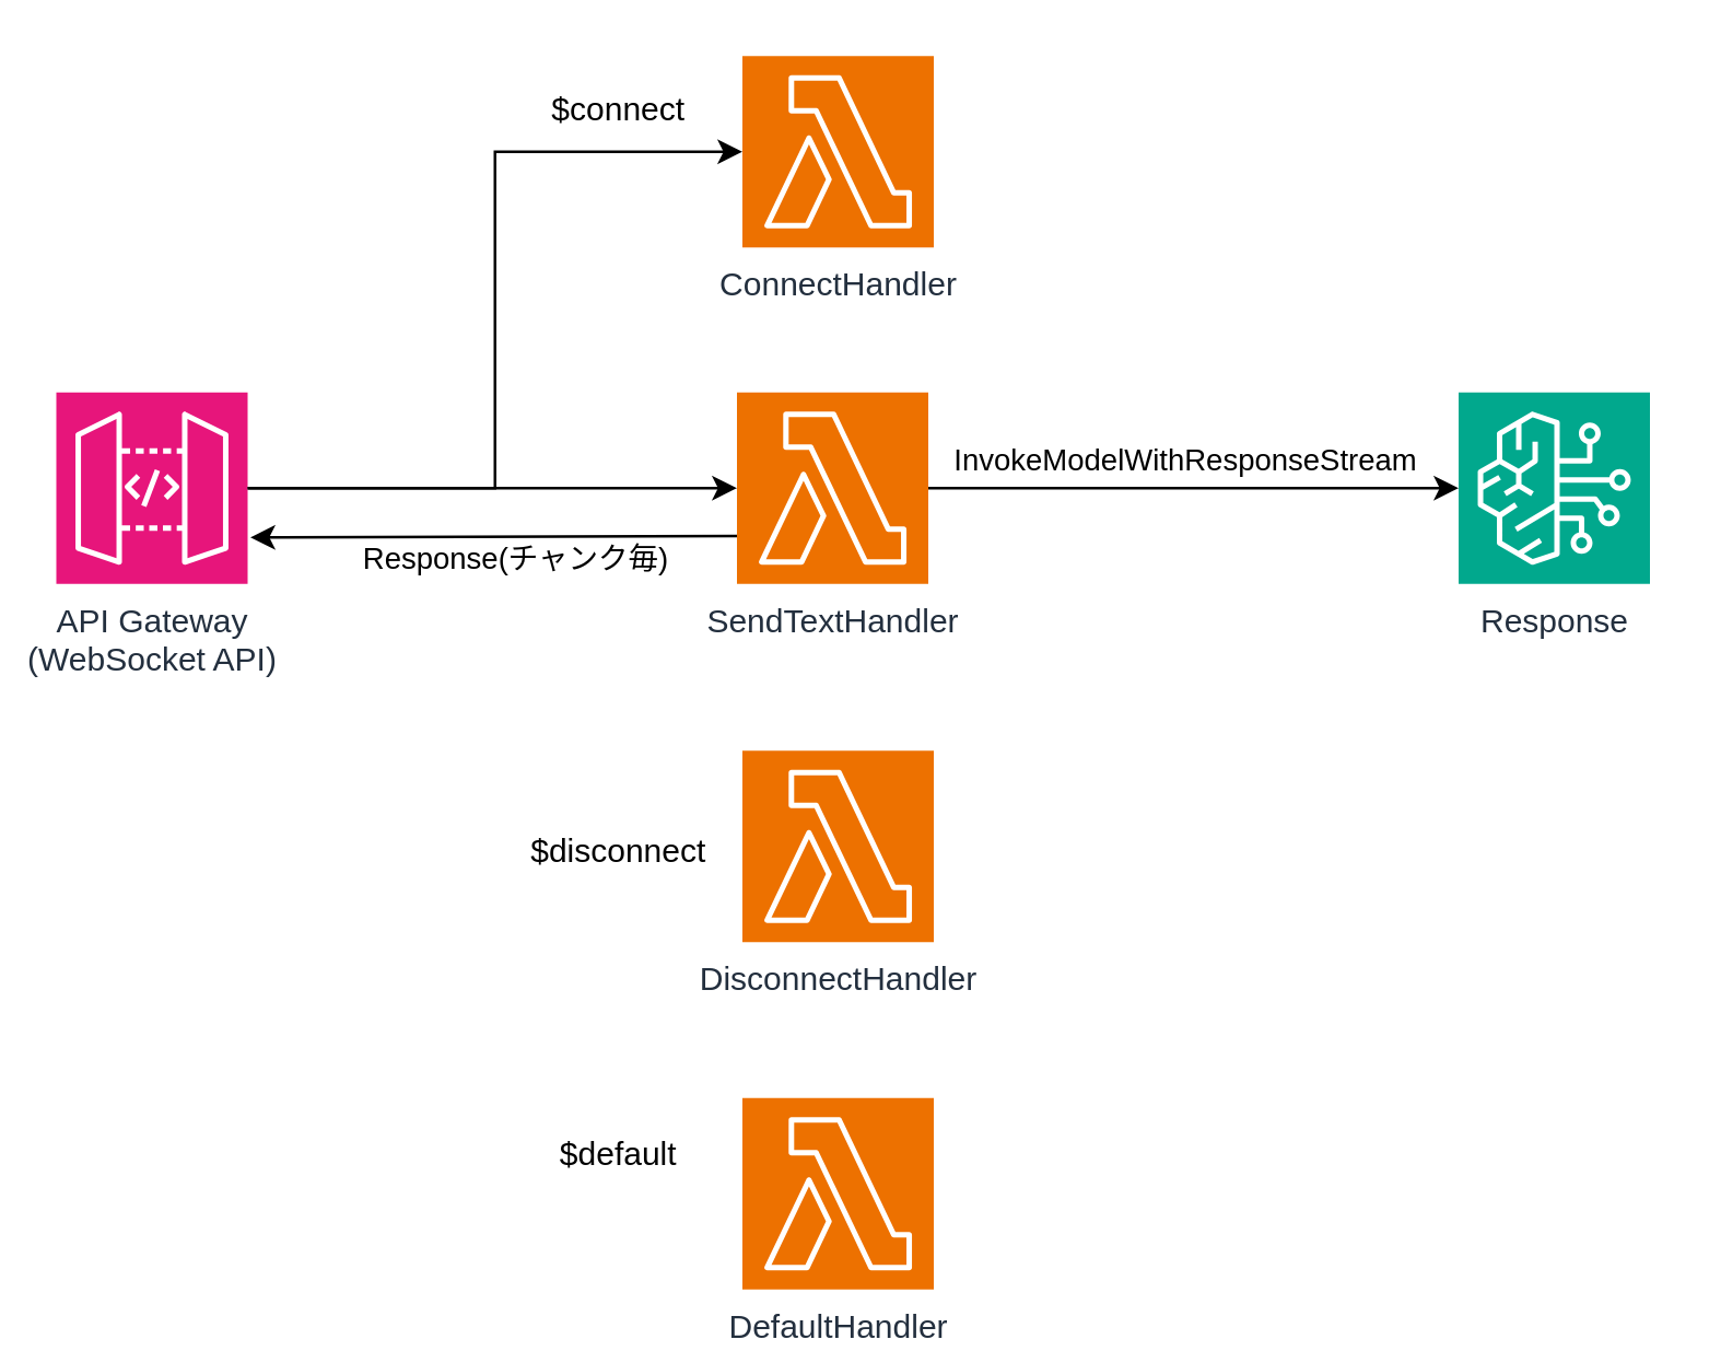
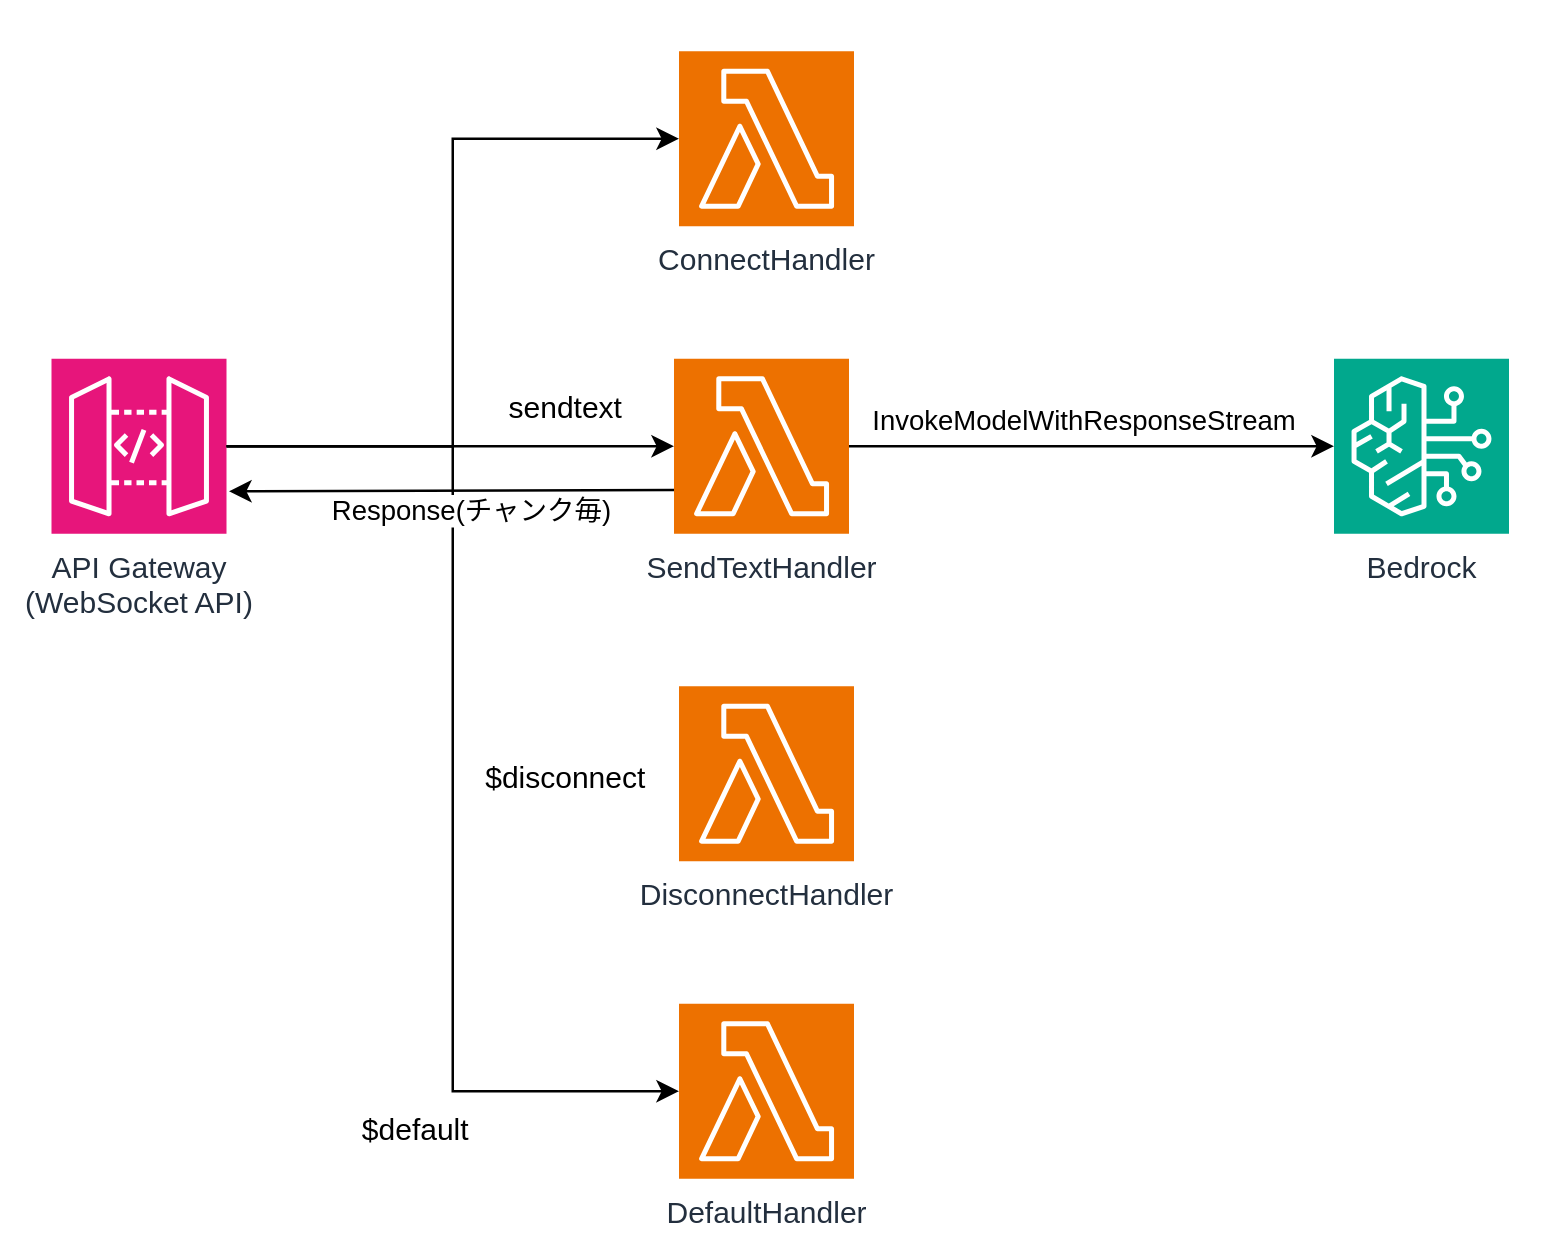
- <mxCell id="13" value="$connect" style="text;html=1;align=center;verticalAlign=middle;whiteSpace=wrap;rounded=0;" vertex="1" parent="1"><mxGeometry x="196" y="25" width="60" height="30" as="geometry" /></mxCell>
+ <mxCell id="14" value="sendtext" style="text;html=1;align=center;verticalAlign=middle;whiteSpace=wrap;rounded=0;" vertex="1" parent="1"><mxGeometry x="196" y="148" width="60" height="30" as="geometry" /></mxCell>
- <mxCell id="9" value="Response" style="sketch=0;points=[[0,0,0],[0.25,0,0],[0.5,0,0],[0.75,0,0],[1,0,0],[0,1,0],[0.25,1,0],[0.5,1,0],[0.75,1,0],[1,1,0],[0,0.25,0],[0,0.5,0],[0,0.75,0],[1,0.25,0],[1,0.5,0],[1,0.75,0]];outlineConnect=0;fontColor=#232F3E;fillColor=#01A88D;strokeColor=#ffffff;dashed=0;verticalLabelPosition=bottom;verticalAlign=top;align=center;html=1;fontSize=12;fontStyle=0;aspect=fixed;shape=mxgraph.aws4.resourceIcon;resIcon=mxgraph.aws4.bedrock;" vertex="1" parent="1"><mxGeometry x="533" y="143" width="70" height="70" as="geometry" /></mxCell>
+ <mxCell id="9" value="Bedrock" style="sketch=0;points=[[0,0,0],[0.25,0,0],[0.5,0,0],[0.75,0,0],[1,0,0],[0,1,0],[0.25,1,0],[0.5,1,0],[0.75,1,0],[1,1,0],[0,0.25,0],[0,0.5,0],[0,0.75,0],[1,0.25,0],[1,0.5,0],[1,0.75,0]];outlineConnect=0;fontColor=#232F3E;fillColor=#01A88D;strokeColor=#ffffff;dashed=0;verticalLabelPosition=bottom;verticalAlign=top;align=center;html=1;fontSize=12;fontStyle=0;aspect=fixed;shape=mxgraph.aws4.resourceIcon;resIcon=mxgraph.aws4.bedrock;" vertex="1" parent="1"><mxGeometry x="533" y="143" width="70" height="70" as="geometry" /></mxCell>
+ <mxCell id="12" style="edgeStyle=orthogonalEdgeStyle;rounded=0;orthogonalLoop=1;jettySize=auto;html=1;entryX=0;entryY=0.5;entryDx=0;entryDy=0;entryPerimeter=0;" edge="1" parent="1" source="2" target="8"><mxGeometry relative="1" as="geometry" /></mxCell>
- <mxCell id="16" value="$default" style="text;html=1;align=center;verticalAlign=middle;whiteSpace=wrap;rounded=0;" vertex="1" parent="1"><mxGeometry x="196" y="407" width="60" height="30" as="geometry" /></mxCell>
+ <mxCell id="16" value="$default" style="text;html=1;align=center;verticalAlign=middle;whiteSpace=wrap;rounded=0;" vertex="1" parent="1"><mxGeometry x="136" y="437" width="60" height="30" as="geometry" /></mxCell>
